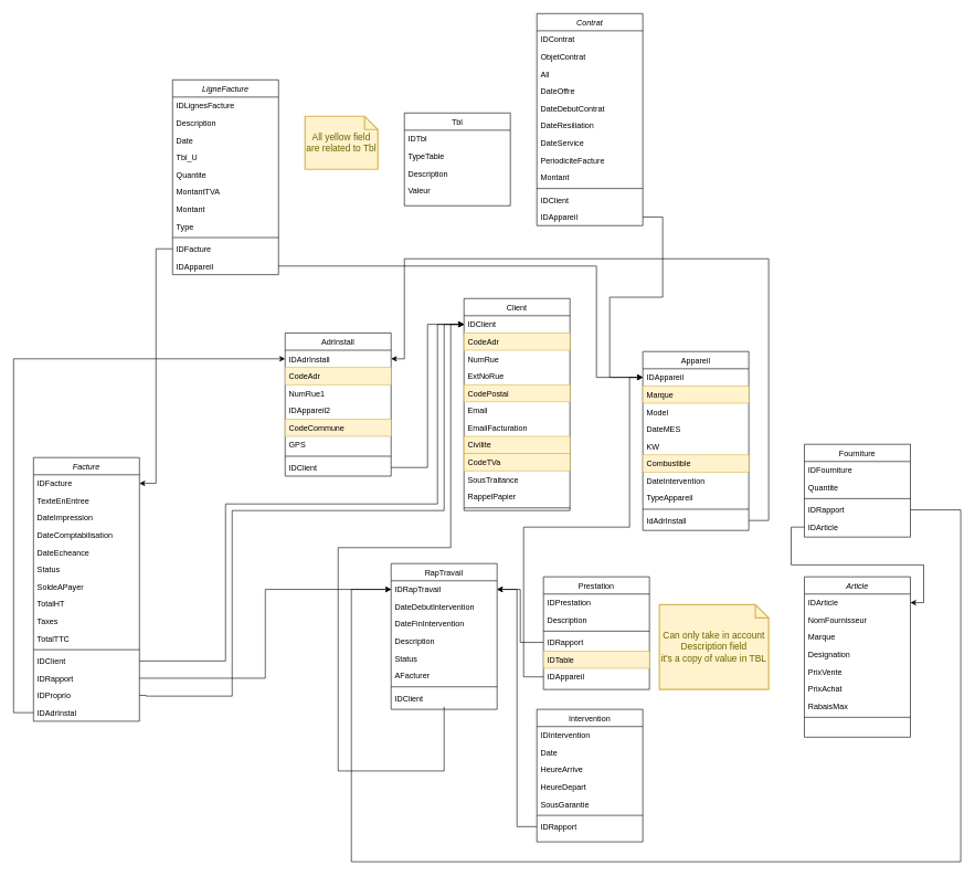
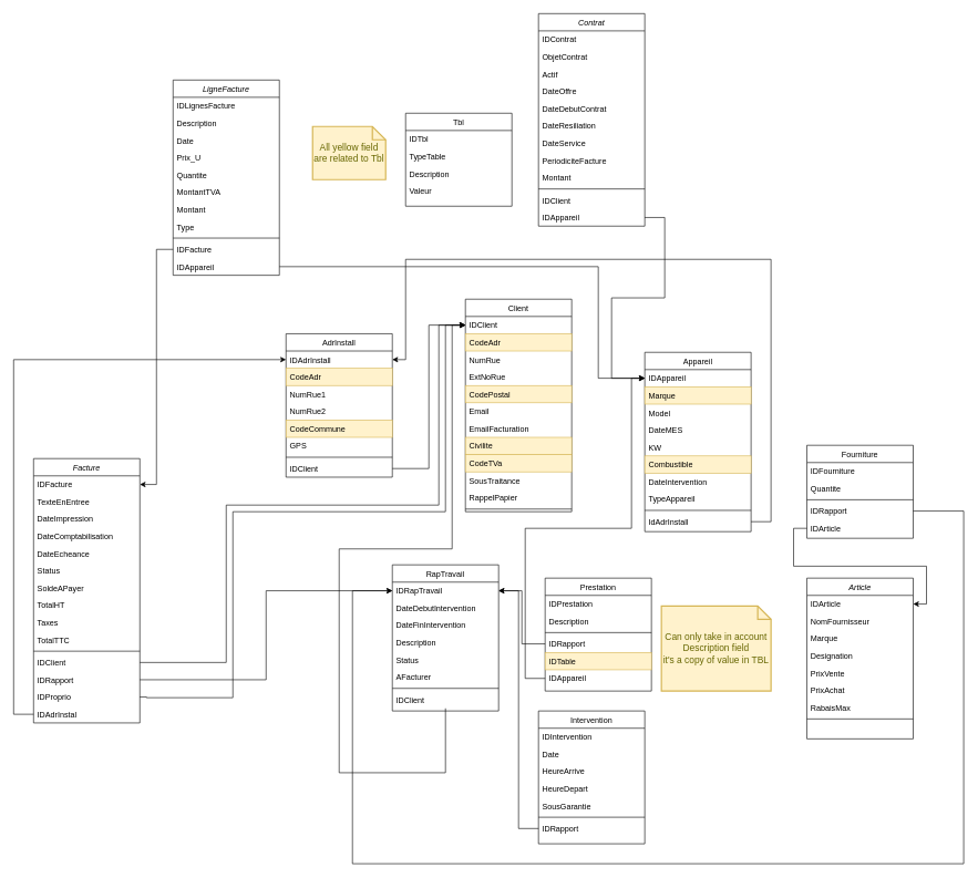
- <mxCell id="90" value="All" style="text;align=left;verticalAlign=top;spacingLeft=4;spacingRight=4;overflow=hidden;rotatable=0;points=[[0,0.5],[1,0.5]];portConstraint=eastwest;rounded=0;shadow=0;html=0;" parent="87" vertex="1"><mxGeometry y="78" width="160" height="26" as="geometry" /></mxCell>
+ <mxCell id="90" value="Actif" style="text;align=left;verticalAlign=top;spacingLeft=4;spacingRight=4;overflow=hidden;rotatable=0;points=[[0,0.5],[1,0.5]];portConstraint=eastwest;rounded=0;shadow=0;html=0;" parent="87" vertex="1"><mxGeometry y="78" width="160" height="26" as="geometry" /></mxCell>
- <mxCell id="134" value="All yellow field are related to Tbl" style="shape=note;strokeWidth=2;fontSize=14;size=20;whiteSpace=wrap;html=1;fillColor=#fff2cc;strokeColor=#d6b656;fontColor=#666600;" vertex="1" parent="1"><mxGeometry x="460" y="175" width="110.0" height="80" as="geometry" /></mxCell>
+ <mxCell id="134" value="All yellow field are related to Tbl" style="shape=note;strokeWidth=2;fontSize=14;size=20;whiteSpace=wrap;html=1;fillColor=#fff2cc;strokeColor=#d6b656;fontColor=#666600;" vertex="1" parent="1"><mxGeometry x="470" y="190" width="110.0" height="80" as="geometry" /></mxCell>
- <mxCell id="120" value="Tbl_U" style="text;align=left;verticalAlign=top;spacingLeft=4;spacingRight=4;overflow=hidden;rotatable=0;points=[[0,0.5],[1,0.5]];portConstraint=eastwest;rounded=0;shadow=0;html=0;" parent="116" vertex="1"><mxGeometry y="104" width="160" height="26" as="geometry" /></mxCell>
+ <mxCell id="120" value="Prix_U" style="text;align=left;verticalAlign=top;spacingLeft=4;spacingRight=4;overflow=hidden;rotatable=0;points=[[0,0.5],[1,0.5]];portConstraint=eastwest;rounded=0;shadow=0;html=0;" parent="116" vertex="1"><mxGeometry y="104" width="160" height="26" as="geometry" /></mxCell>
- <mxCell id="39" value="IDAppareil2" style="text;align=left;verticalAlign=top;spacingLeft=4;spacingRight=4;overflow=hidden;rotatable=0;points=[[0,0.5],[1,0.5]];portConstraint=eastwest;rounded=0;shadow=0;html=0;" parent="35" vertex="1"><mxGeometry y="104" width="160" height="26" as="geometry" /></mxCell>
+ <mxCell id="39" value="NumRue2" style="text;align=left;verticalAlign=top;spacingLeft=4;spacingRight=4;overflow=hidden;rotatable=0;points=[[0,0.5],[1,0.5]];portConstraint=eastwest;rounded=0;shadow=0;html=0;" parent="35" vertex="1"><mxGeometry y="104" width="160" height="26" as="geometry" /></mxCell>
